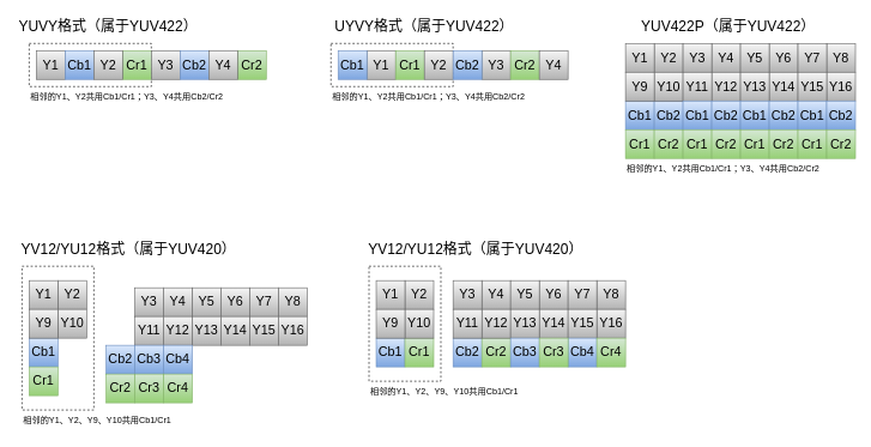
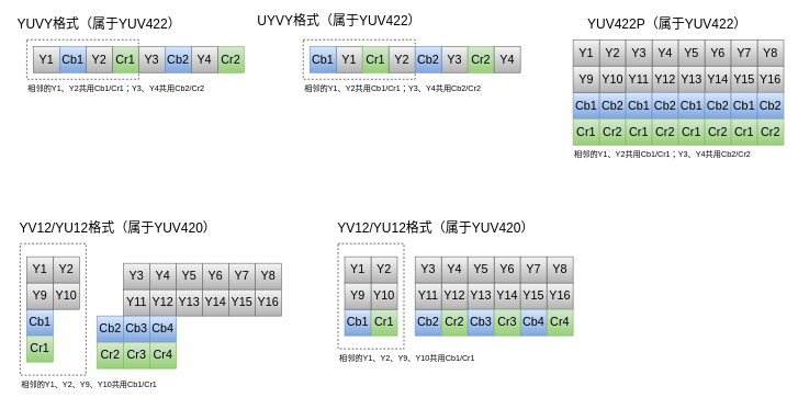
- <mxCell id="22" value="UYVY格式（属于YUV422）" style="text;html=1;strokeColor=none;fillColor=none;align=center;verticalAlign=middle;whiteSpace=wrap;rounded=0;fontSize=20;" vertex="1" parent="1"><mxGeometry x="460" y="20" width="260" height="30" as="geometry" /></mxCell>
+ <mxCell id="22" value="UYVY格式（属于YUV422）" style="text;html=1;strokeColor=none;fillColor=none;align=center;verticalAlign=middle;whiteSpace=wrap;rounded=0;fontSize=20;" vertex="1" parent="1"><mxGeometry x="385" y="15" width="260" height="30" as="geometry" /></mxCell>
